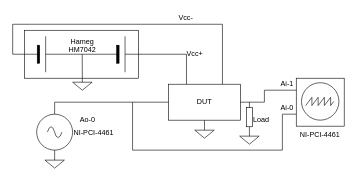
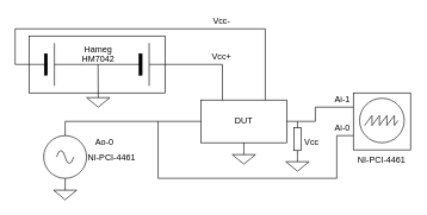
- <mxCell id="17" value="Vcc+" style="text;html=1;align=center;verticalAlign=middle;whiteSpace=wrap;rounded=0;" parent="1" vertex="1"><mxGeometry x="308.75" y="80" width="30" height="20" as="geometry" /></mxCell>
+ <mxCell id="17" value="Vcc+" style="text;html=1;align=center;verticalAlign=middle;whiteSpace=wrap;rounded=0;" parent="1" vertex="1"><mxGeometry x="293.75" y="70" width="30" height="20" as="geometry" /></mxCell>
- <mxCell id="29" value="Load" style="text;html=1;align=center;verticalAlign=middle;whiteSpace=wrap;rounded=0;" vertex="1" parent="1"><mxGeometry x="420" y="190" width="30" height="20" as="geometry" /></mxCell>
+ <mxCell id="29" value="Vcc" style="text;html=1;align=center;verticalAlign=middle;whiteSpace=wrap;rounded=0;" vertex="1" parent="1"><mxGeometry x="420" y="190" width="30" height="20" as="geometry" /></mxCell>
